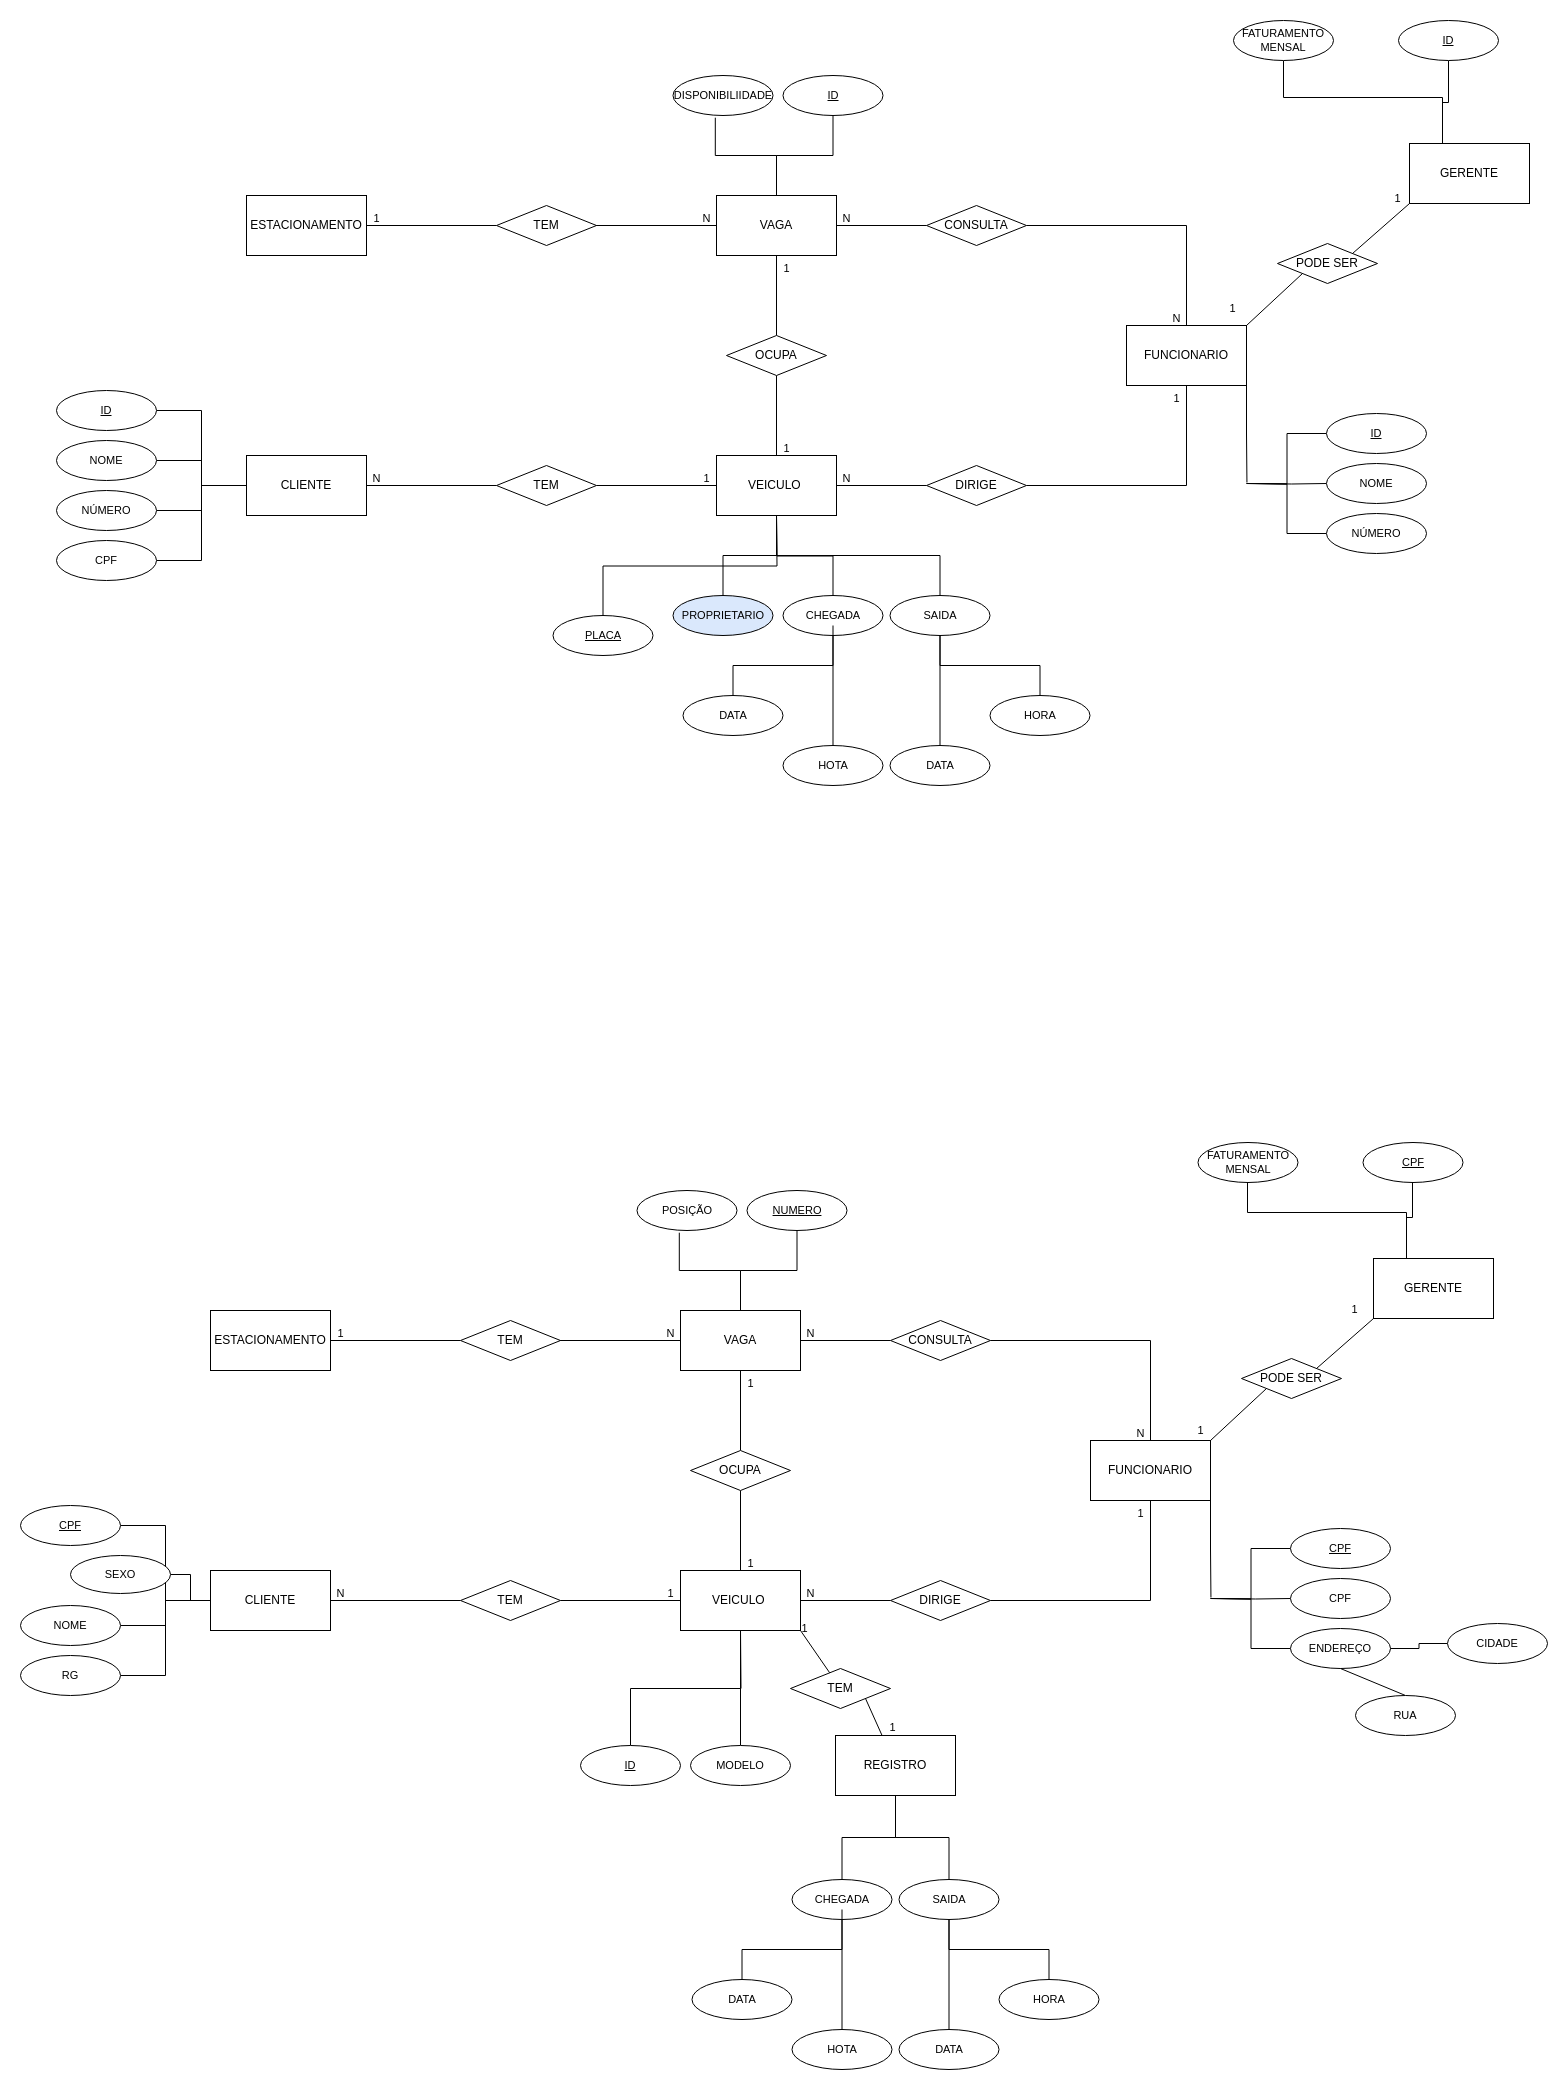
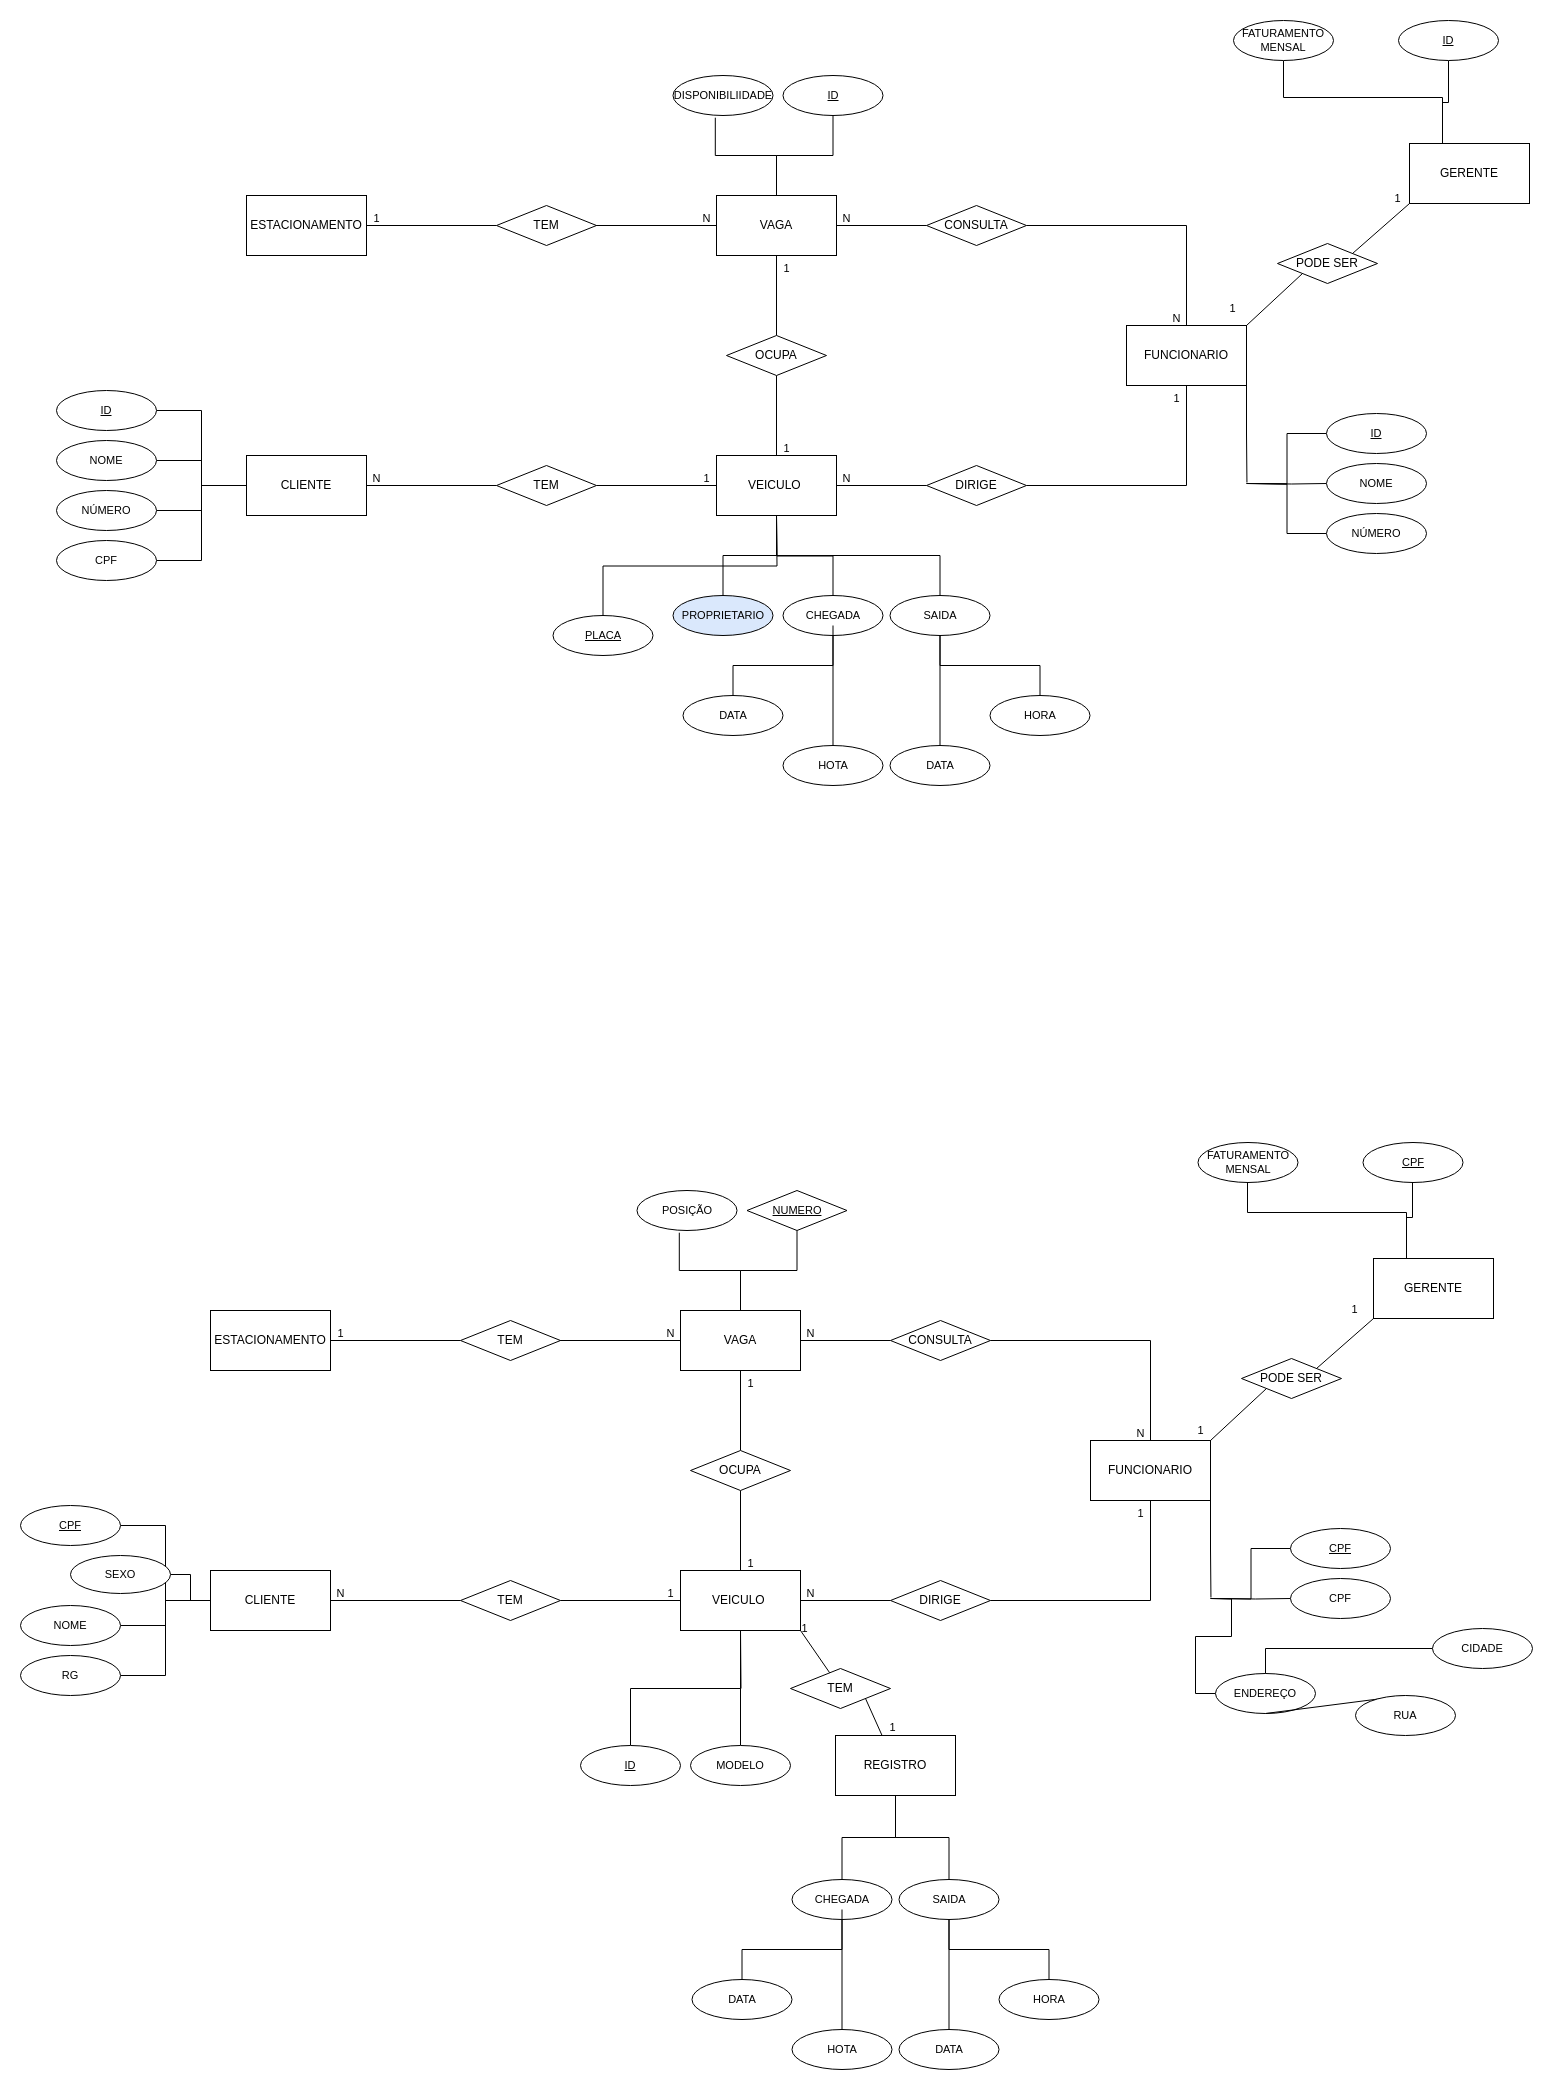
- <mxCell id="105" value="NUMERO" style="ellipse;whiteSpace=wrap;html=1;fontFamily=Helvetica;fontSize=11;fontColor=default;gradientColor=none;shadow=0;fontStyle=4" vertex="1" parent="1"><mxGeometry x="746.5" y="1190" width="100" height="40" as="geometry" /></mxCell>
+ <mxCell id="105" value="NUMERO" style="rhombus;whiteSpace=wrap;html=1;fontFamily=Helvetica;fontSize=11;fontColor=default;gradientColor=none;shadow=0;fontStyle=4;" vertex="1" parent="1"><mxGeometry x="746.5" y="1190" width="100" height="40" as="geometry" /></mxCell>
- <mxCell id="140" value="CIDADE" style="ellipse;whiteSpace=wrap;html=1;fontFamily=Helvetica;fontSize=11;fontColor=default;" vertex="1" parent="1"><mxGeometry x="1447" y="1623" width="100" height="40" as="geometry" /></mxCell>
+ <mxCell id="140" value="CIDADE" style="ellipse;whiteSpace=wrap;html=1;fontFamily=Helvetica;fontSize=11;fontColor=default;" vertex="1" parent="1"><mxGeometry x="1432" y="1628" width="100" height="40" as="geometry" /></mxCell>
- <mxCell id="108" value="ENDEREÇO" style="ellipse;whiteSpace=wrap;html=1;fontFamily=Helvetica;fontSize=11;fontColor=default;" vertex="1" parent="1"><mxGeometry x="1290" y="1628" width="100" height="40" as="geometry" /></mxCell>
+ <mxCell id="108" value="ENDEREÇO" style="ellipse;whiteSpace=wrap;html=1;fontFamily=Helvetica;fontSize=11;fontColor=default;" vertex="1" parent="1"><mxGeometry x="1215" y="1673" width="100" height="40" as="geometry" /></mxCell>
